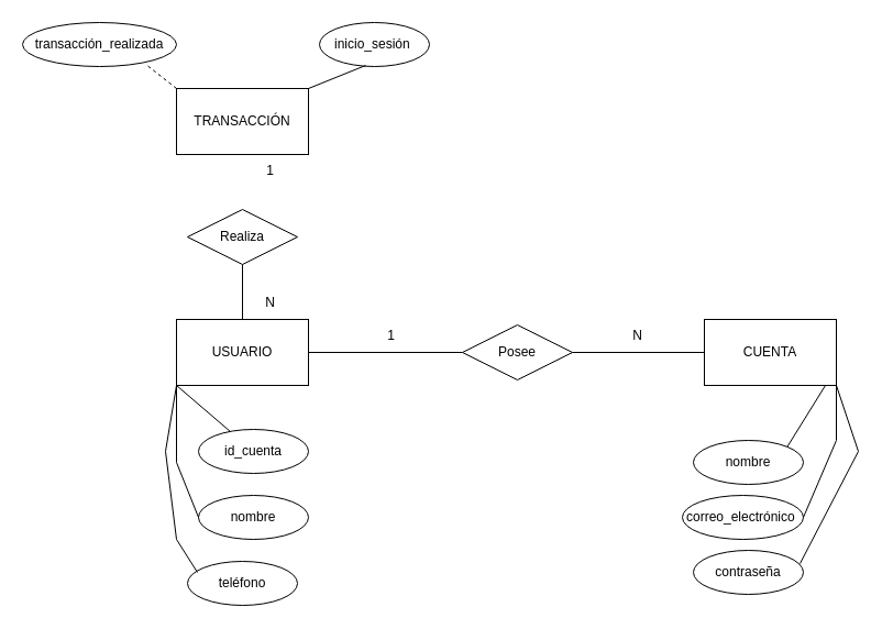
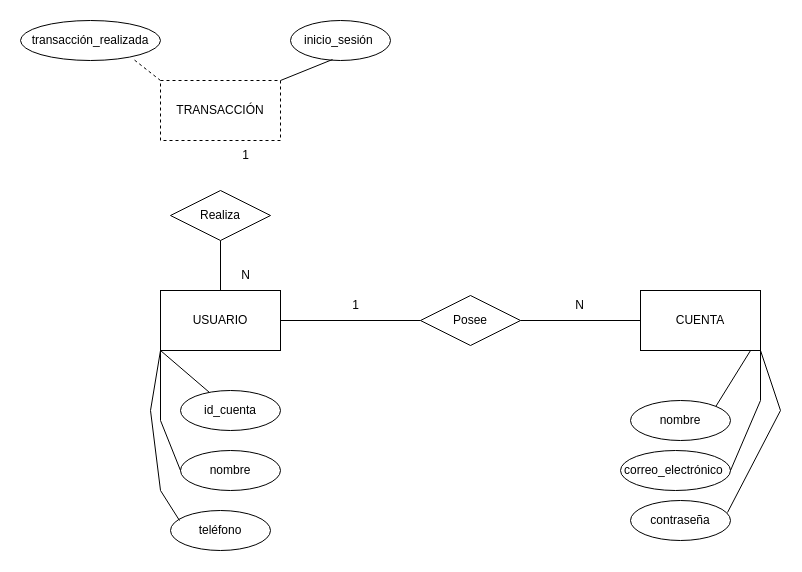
- <mxCell id="4" value="TRANSACCIÓN" style="rounded=0;whiteSpace=wrap;html=1;" vertex="1" parent="1"><mxGeometry x="160" y="80" width="120" height="60" as="geometry" /></mxCell>
+ <mxCell id="4" value="TRANSACCIÓN" style="rounded=0;whiteSpace=wrap;html=1;dashed=1;" vertex="1" parent="1"><mxGeometry x="160" y="80" width="120" height="60" as="geometry" /></mxCell>
